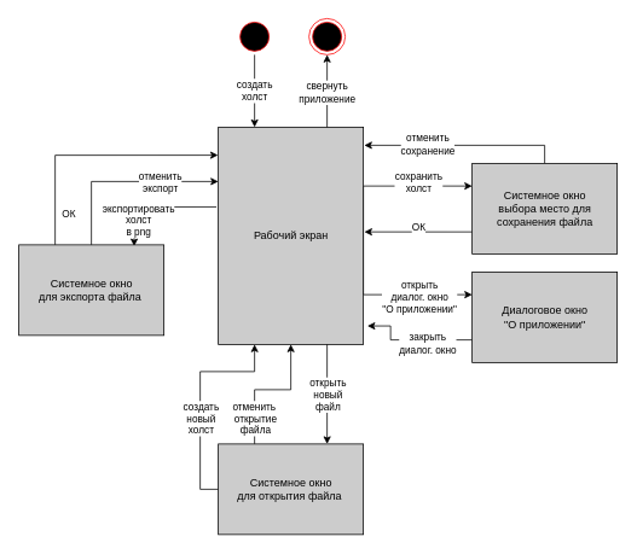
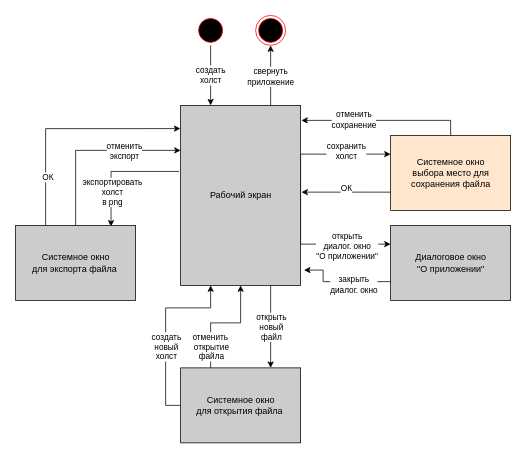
- <mxCell id="18" value="Системное окно&lt;br&gt;выбора место для &lt;br&gt;сохранения файла" style="html=1;fillColor=#CCCCCC;" vertex="1" parent="1"><mxGeometry x="520" y="180" width="160" height="100" as="geometry" /></mxCell>
+ <mxCell id="18" value="Системное окно&lt;br&gt;выбора место для &lt;br&gt;сохранения файла" style="html=1;fillColor=#ffe6cc;" vertex="1" parent="1"><mxGeometry x="520" y="180" width="160" height="100" as="geometry" /></mxCell>
- <mxCell id="30" value="Системное окно&lt;br&gt;для экспорта файла&amp;nbsp;" style="html=1;fillColor=#CCCCCC;" vertex="1" parent="1"><mxGeometry x="20" y="270" width="160" height="100" as="geometry" /></mxCell>
+ <mxCell id="30" value="Системное окно&lt;br&gt;для экспорта файла&amp;nbsp;" style="html=1;fillColor=#CCCCCC;" vertex="1" parent="1"><mxGeometry x="20" y="300" width="160" height="100" as="geometry" /></mxCell>
